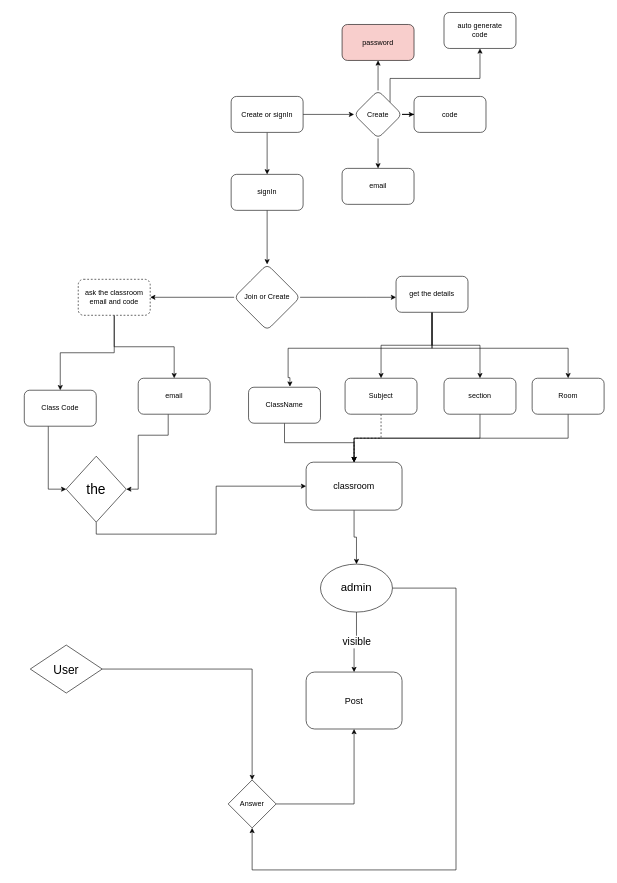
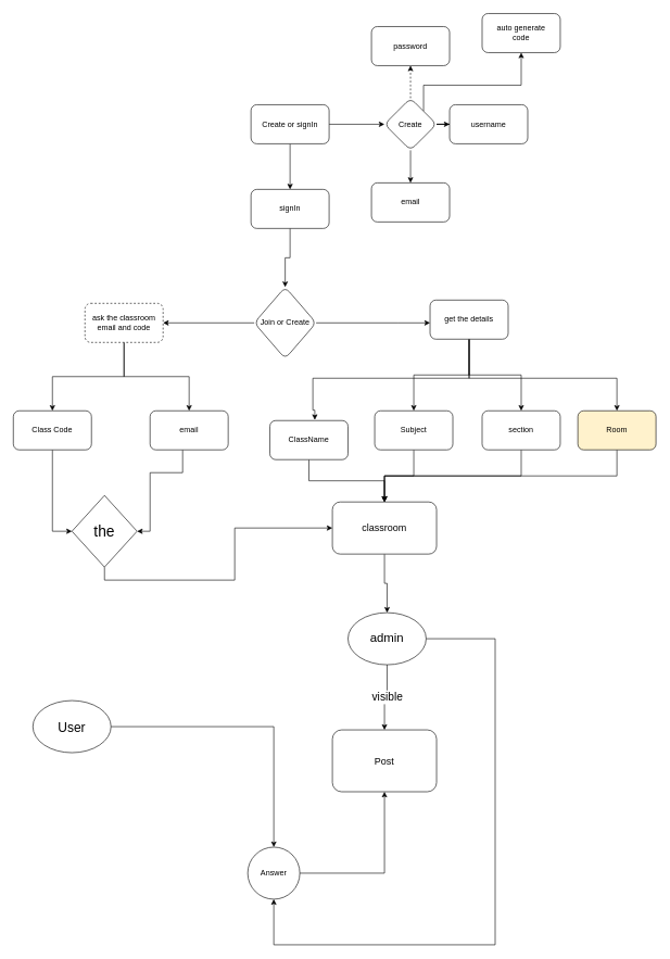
- <mxCell id="37" value="password" style="whiteSpace=wrap;html=1;rounded=1;fillColor=#f8cecc;" vertex="1" parent="1"><mxGeometry x="570" y="40" width="120" height="60" as="geometry" /></mxCell>
+ <mxCell id="37" value="password" style="whiteSpace=wrap;html=1;rounded=1;" vertex="1" parent="1"><mxGeometry x="570" y="40" width="120" height="60" as="geometry" /></mxCell>
- <mxCell id="32" value="" style="edgeStyle=orthogonalEdgeStyle;rounded=0;orthogonalLoop=1;jettySize=auto;html=1;" edge="1" parent="1" source="34" target="37"><mxGeometry relative="1" as="geometry" /></mxCell>
+ <mxCell id="32" value="" style="edgeStyle=orthogonalEdgeStyle;rounded=0;orthogonalLoop=1;jettySize=auto;html=1;dashed=1;" edge="1" parent="1" source="34" target="37"><mxGeometry relative="1" as="geometry" /></mxCell>
- <mxCell id="36" value="code" style="whiteSpace=wrap;html=1;rounded=1;" vertex="1" parent="1"><mxGeometry x="690" y="160" width="120" height="60" as="geometry" /></mxCell>
+ <mxCell id="36" value="username" style="whiteSpace=wrap;html=1;rounded=1;" vertex="1" parent="1"><mxGeometry x="690" y="160" width="120" height="60" as="geometry" /></mxCell>
- <mxCell id="9" value="Join or Create" style="rhombus;whiteSpace=wrap;html=1;rounded=1;" vertex="1" parent="1"><mxGeometry x="390" y="440" width="110" height="110" as="geometry" /></mxCell>
+ <mxCell id="9" value="Join or Create" style="rhombus;whiteSpace=wrap;html=1;rounded=1;" vertex="1" parent="1"><mxGeometry x="390" y="440" width="95" height="110" as="geometry" /></mxCell>
- <mxCell id="25" value="Room" style="rounded=1;whiteSpace=wrap;html=1;" vertex="1" parent="1"><mxGeometry x="887" y="630" width="120" height="60" as="geometry" /></mxCell>
+ <mxCell id="25" value="Room" style="rounded=1;whiteSpace=wrap;html=1;fillColor=#fff2cc;" vertex="1" parent="1"><mxGeometry x="887" y="630" width="120" height="60" as="geometry" /></mxCell>
- <mxCell id="27" value="Class Code" style="whiteSpace=wrap;html=1;rounded=1;" vertex="1" parent="1"><mxGeometry x="40" y="650" width="120" height="60" as="geometry" /></mxCell>
+ <mxCell id="27" value="Class Code" style="whiteSpace=wrap;html=1;rounded=1;" vertex="1" parent="1"><mxGeometry x="20" y="630" width="120" height="60" as="geometry" /></mxCell>
- <mxCell id="22" style="edgeStyle=orthogonalEdgeStyle;rounded=0;orthogonalLoop=1;jettySize=auto;html=1;dashed=1;" edge="1" parent="1" source="23" target="42"><mxGeometry relative="1" as="geometry" /></mxCell>
+ <mxCell id="22" style="edgeStyle=orthogonalEdgeStyle;rounded=0;orthogonalLoop=1;jettySize=auto;html=1;" edge="1" parent="1" source="23" target="42"><mxGeometry relative="1" as="geometry" /></mxCell>
- <mxCell id="46" value="&lt;font style=&quot;font-size: 20px&quot;&gt;User&lt;/font&gt;" style="rhombus;whiteSpace=wrap;html=1;" vertex="1" parent="1"><mxGeometry x="50" y="1075" width="120" height="80" as="geometry" /></mxCell>
+ <mxCell id="46" value="&lt;font style=&quot;font-size: 20px&quot;&gt;User&lt;/font&gt;" style="ellipse;whiteSpace=wrap;html=1;" vertex="1" parent="1"><mxGeometry x="50" y="1075" width="120" height="80" as="geometry" /></mxCell>
- <mxCell id="50" value="Answer" style="rhombus;whiteSpace=wrap;html=1;" vertex="1" parent="1"><mxGeometry x="380" y="1300" width="80" height="80" as="geometry" /></mxCell>
+ <mxCell id="50" value="Answer" style="ellipse;whiteSpace=wrap;html=1;" vertex="1" parent="1"><mxGeometry x="380" y="1300" width="80" height="80" as="geometry" /></mxCell>
